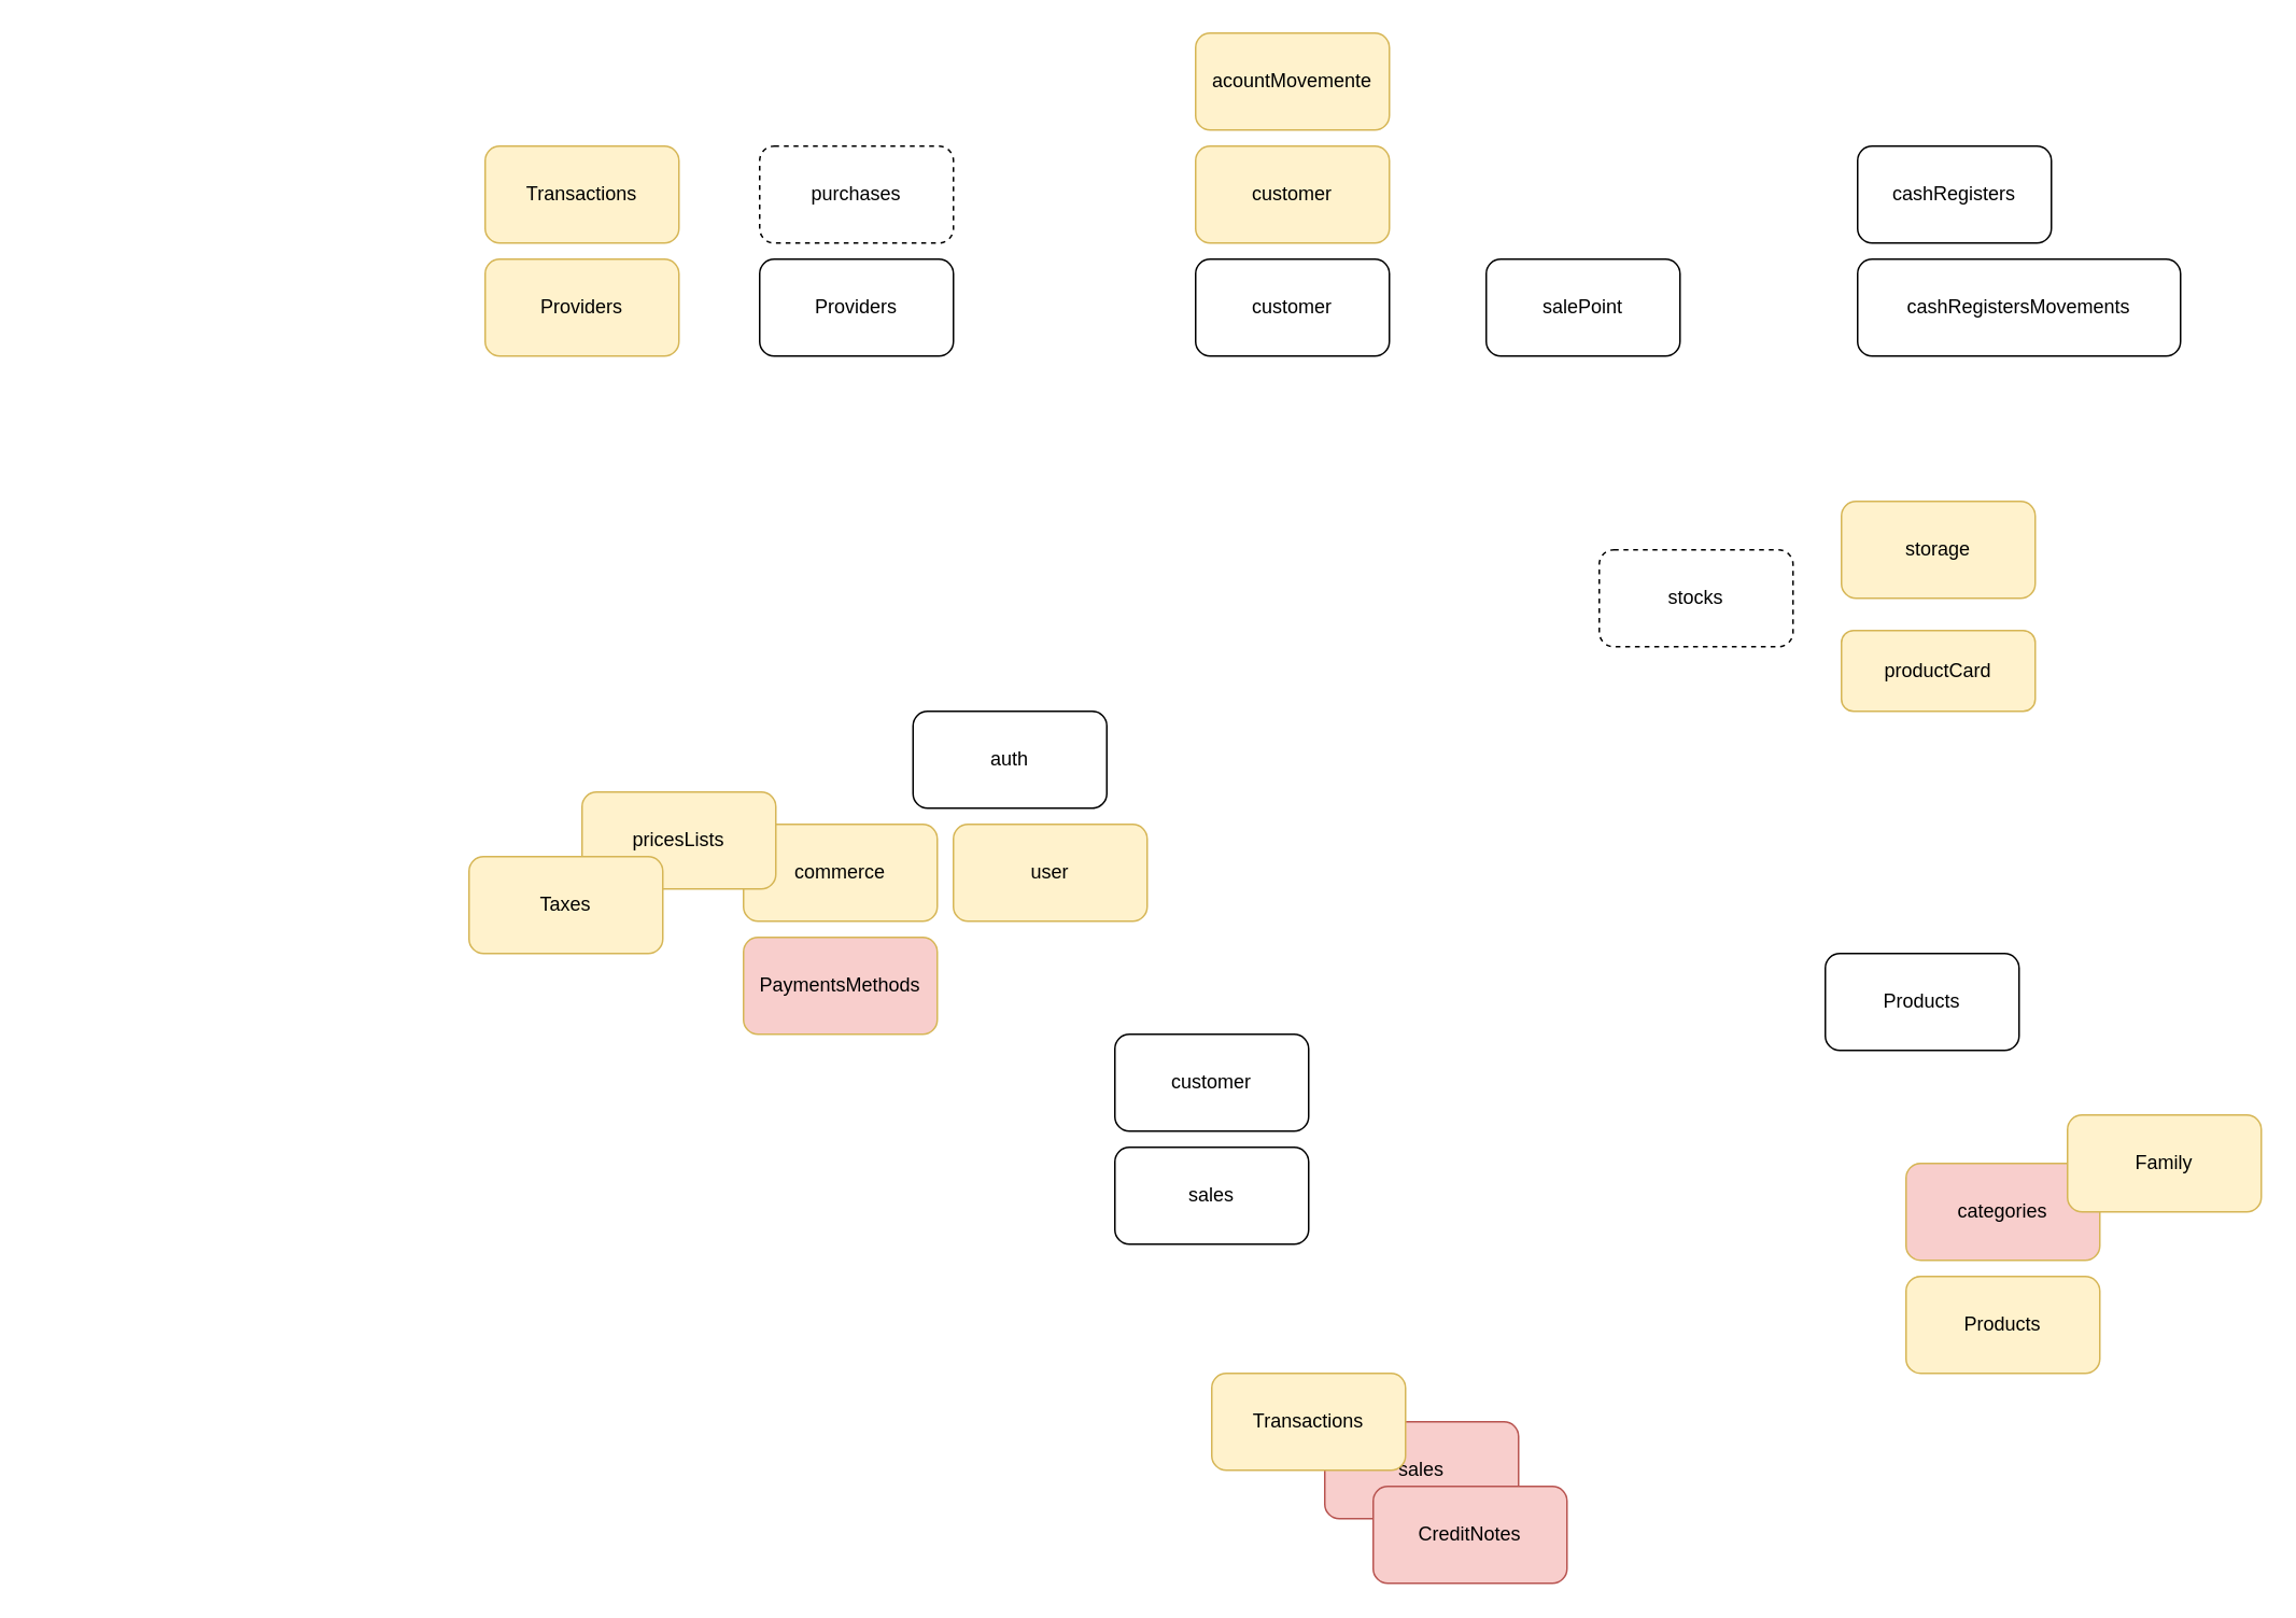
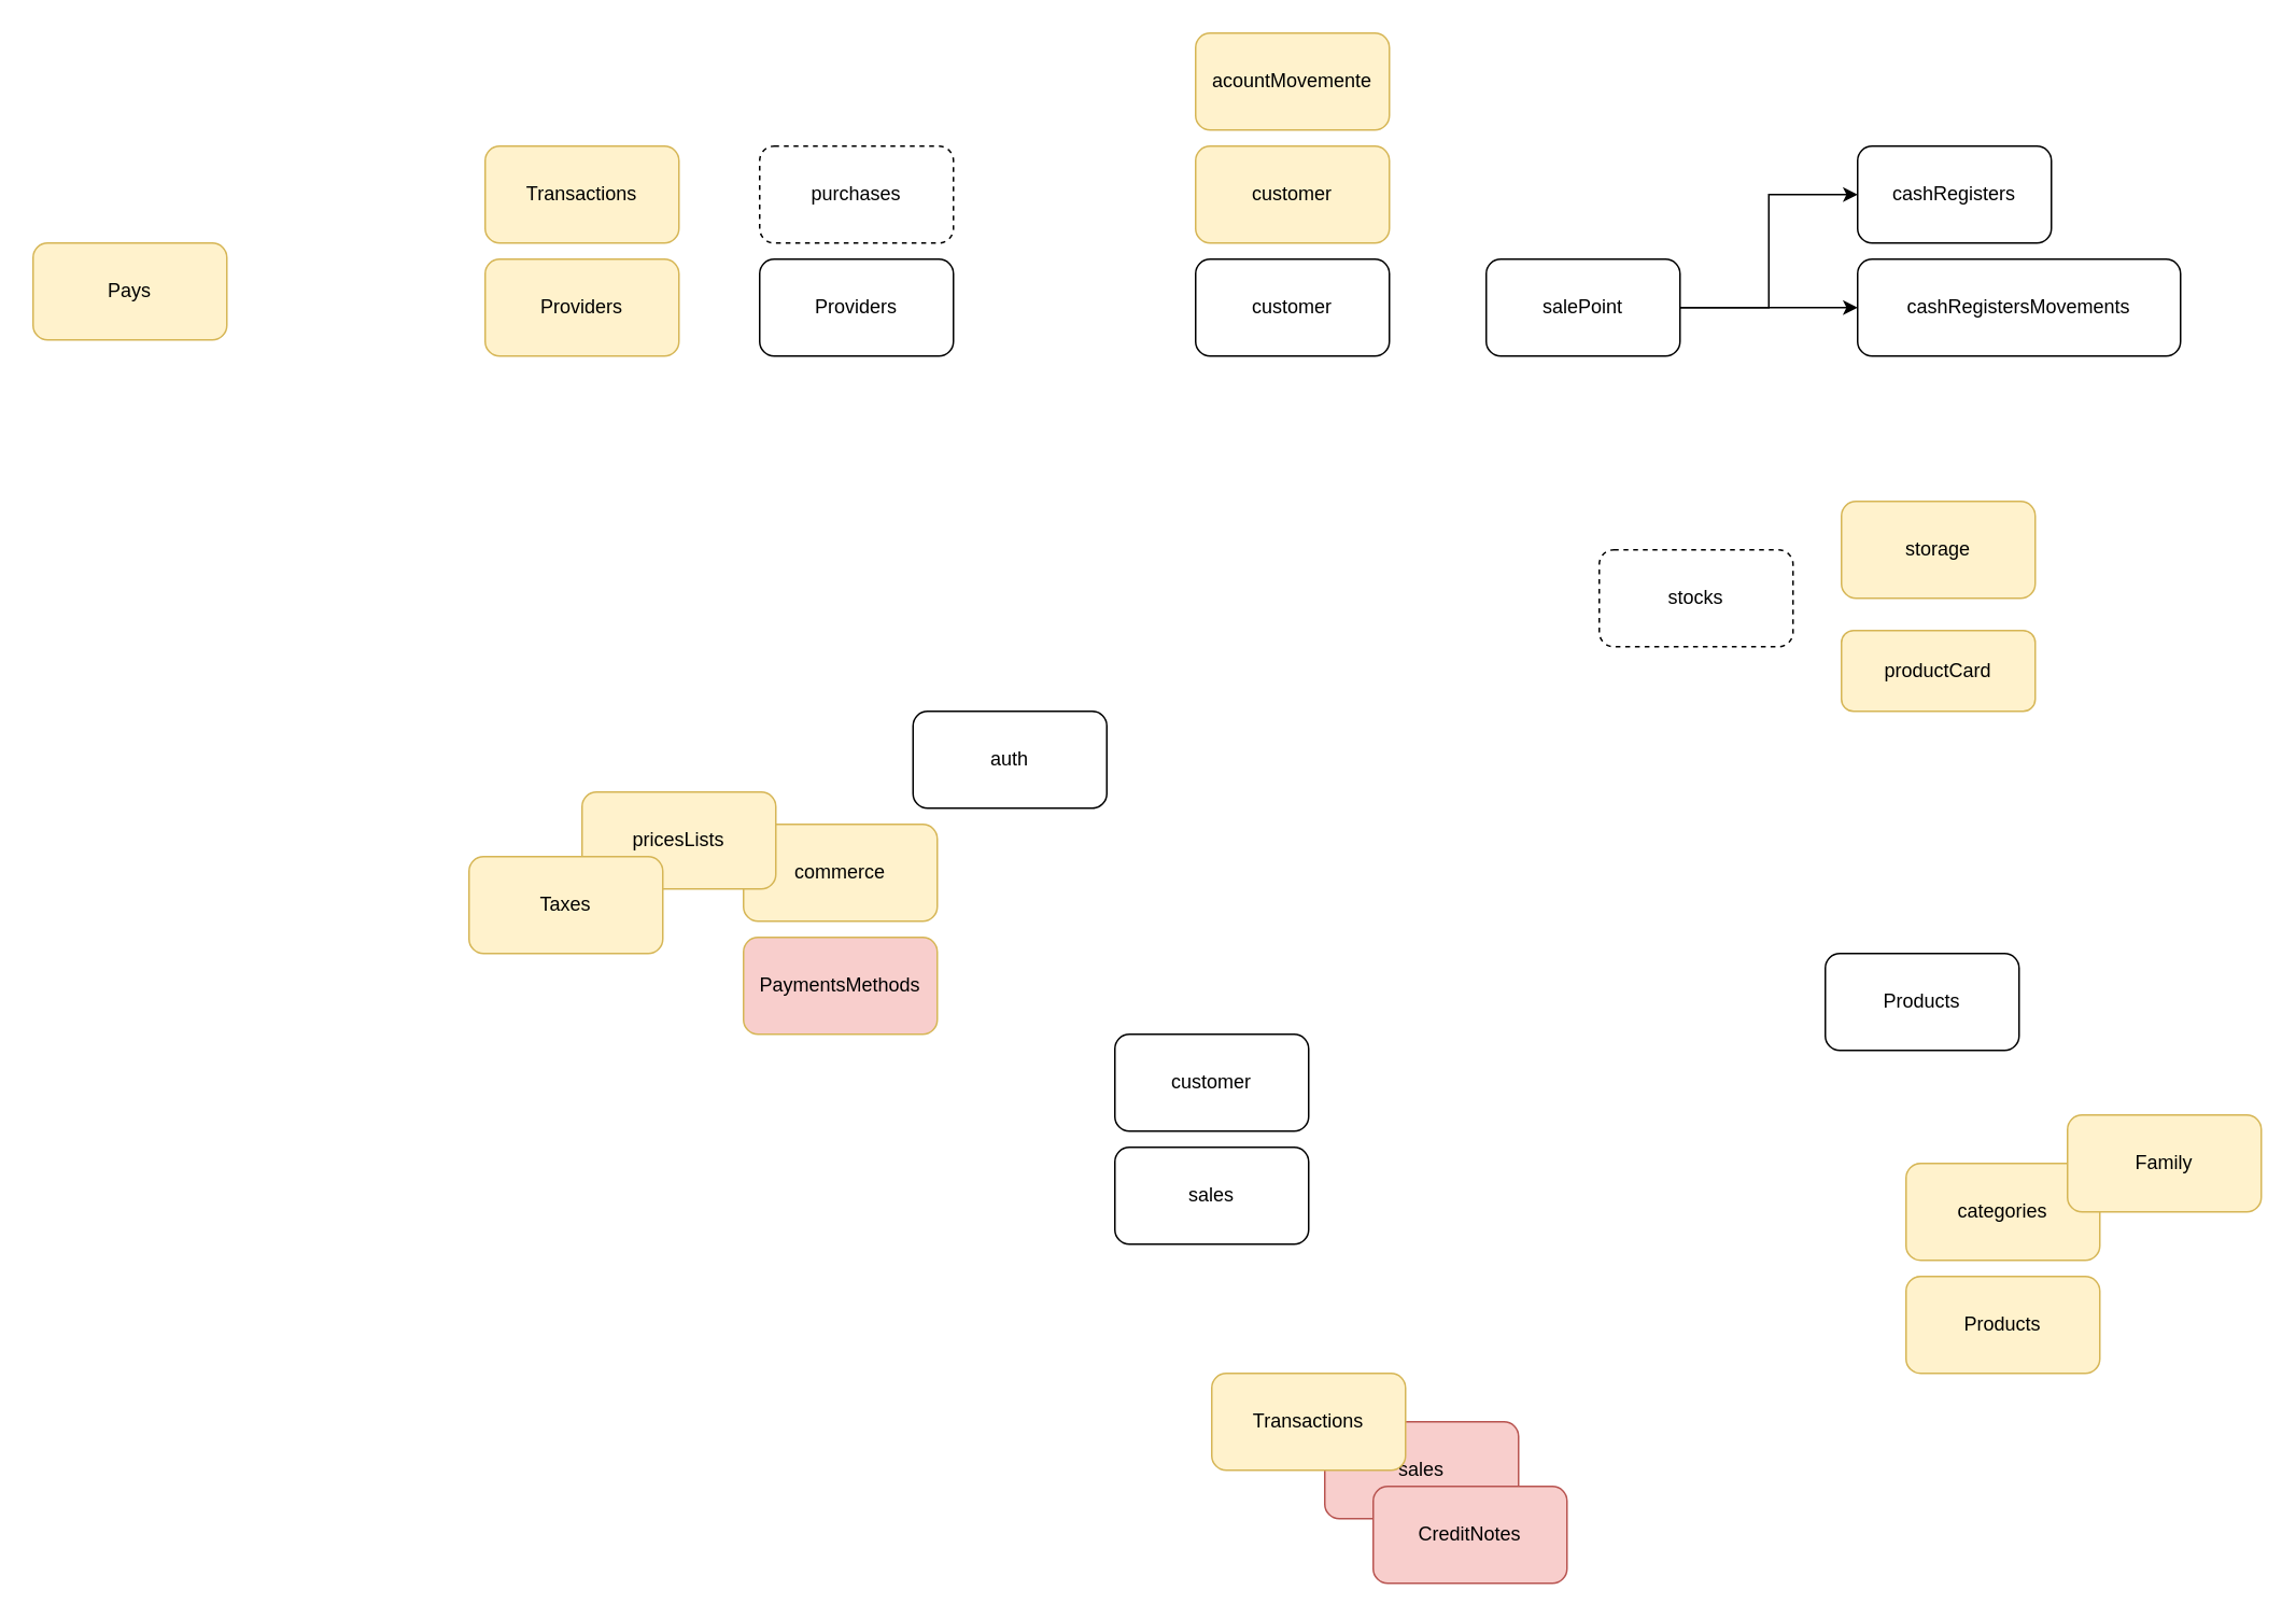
+ <mxCell id="4" style="edgeStyle=orthogonalEdgeStyle;rounded=0;orthogonalLoop=1;jettySize=auto;html=1;exitX=1;exitY=0.5;exitDx=0;exitDy=0;entryX=0;entryY=0.5;entryDx=0;entryDy=0;" parent="1" source="6" target="15" edge="1"><mxGeometry relative="1" as="geometry" /></mxCell>
+ <mxCell id="30" value="Pays" style="rounded=1;whiteSpace=wrap;html=1;fillColor=#fff2cc;strokeColor=#d6b656;" parent="1" vertex="1"><mxGeometry x="20" y="150" width="120" height="60" as="geometry" /></mxCell>
+ <mxCell id="5" style="edgeStyle=orthogonalEdgeStyle;rounded=0;orthogonalLoop=1;jettySize=auto;html=1;exitX=1;exitY=0.5;exitDx=0;exitDy=0;entryX=0;entryY=0.5;entryDx=0;entryDy=0;" parent="1" source="6" target="16" edge="1"><mxGeometry relative="1" as="geometry" /></mxCell>
- <mxCell id="2" value="user" style="rounded=1;whiteSpace=wrap;html=1;fillColor=#fff2cc;strokeColor=#d6b656;" parent="1" vertex="1"><mxGeometry x="590" y="510" width="120" height="60" as="geometry" /></mxCell>
- <mxCell id="12" value="categories" style="rounded=1;whiteSpace=wrap;html=1;fillColor=#f8cecc;strokeColor=#d6b656;" parent="1" vertex="1"><mxGeometry x="1180" y="720" width="120" height="60" as="geometry" /></mxCell>
+ <mxCell id="12" value="categories" style="rounded=1;whiteSpace=wrap;html=1;fillColor=#fff2cc;strokeColor=#d6b656;" parent="1" vertex="1"><mxGeometry x="1180" y="720" width="120" height="60" as="geometry" /></mxCell>
